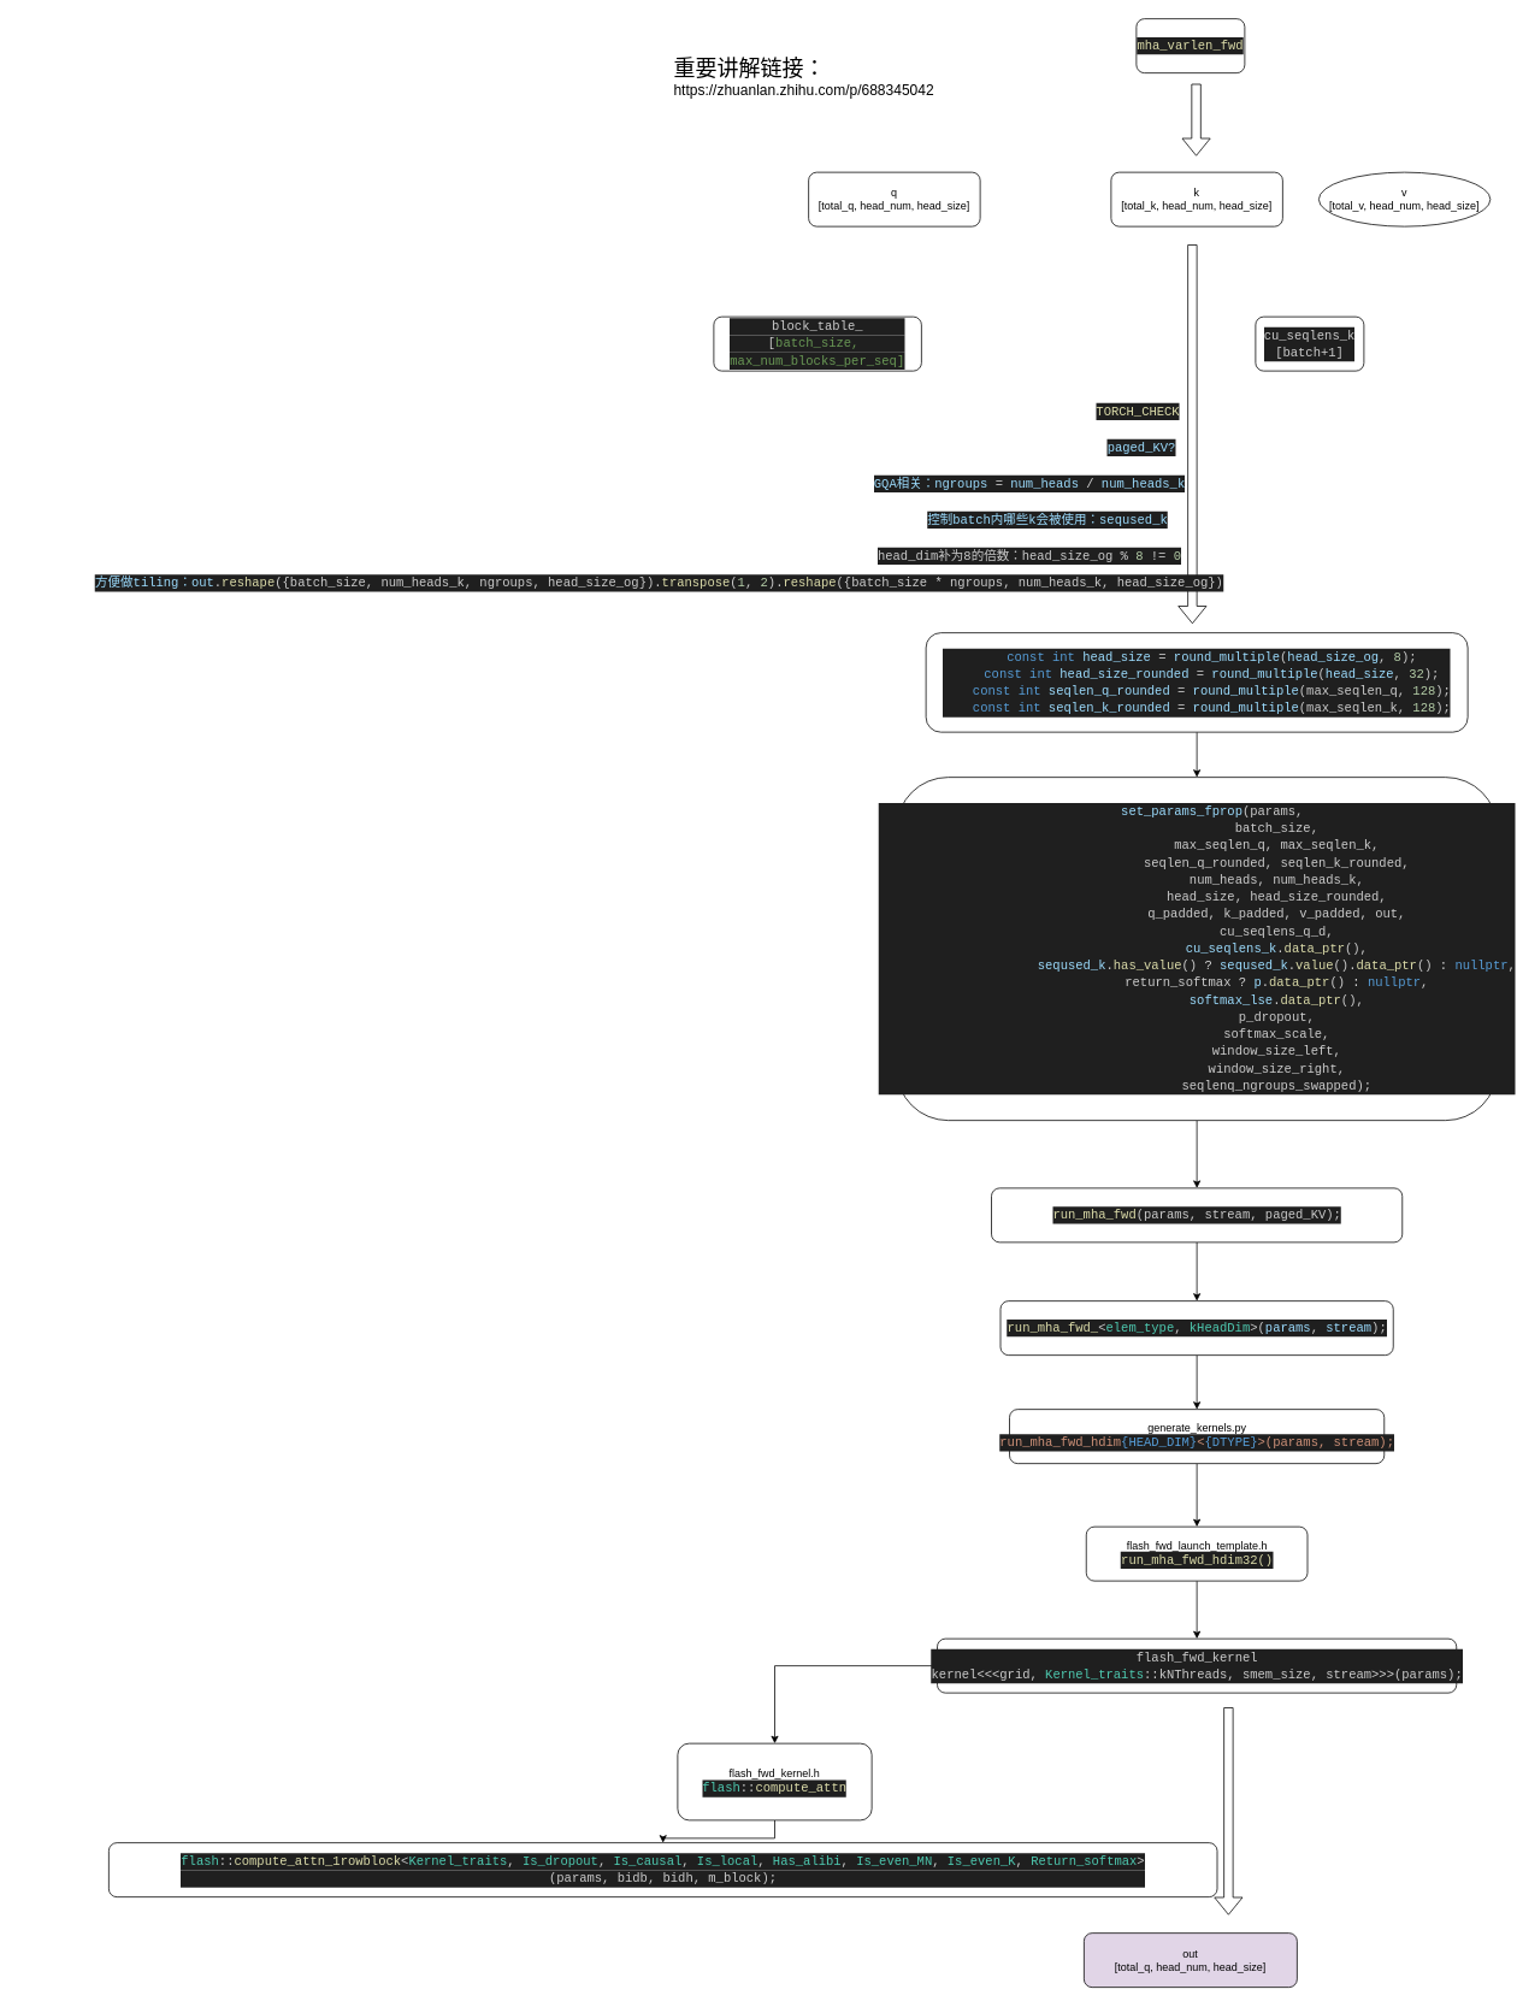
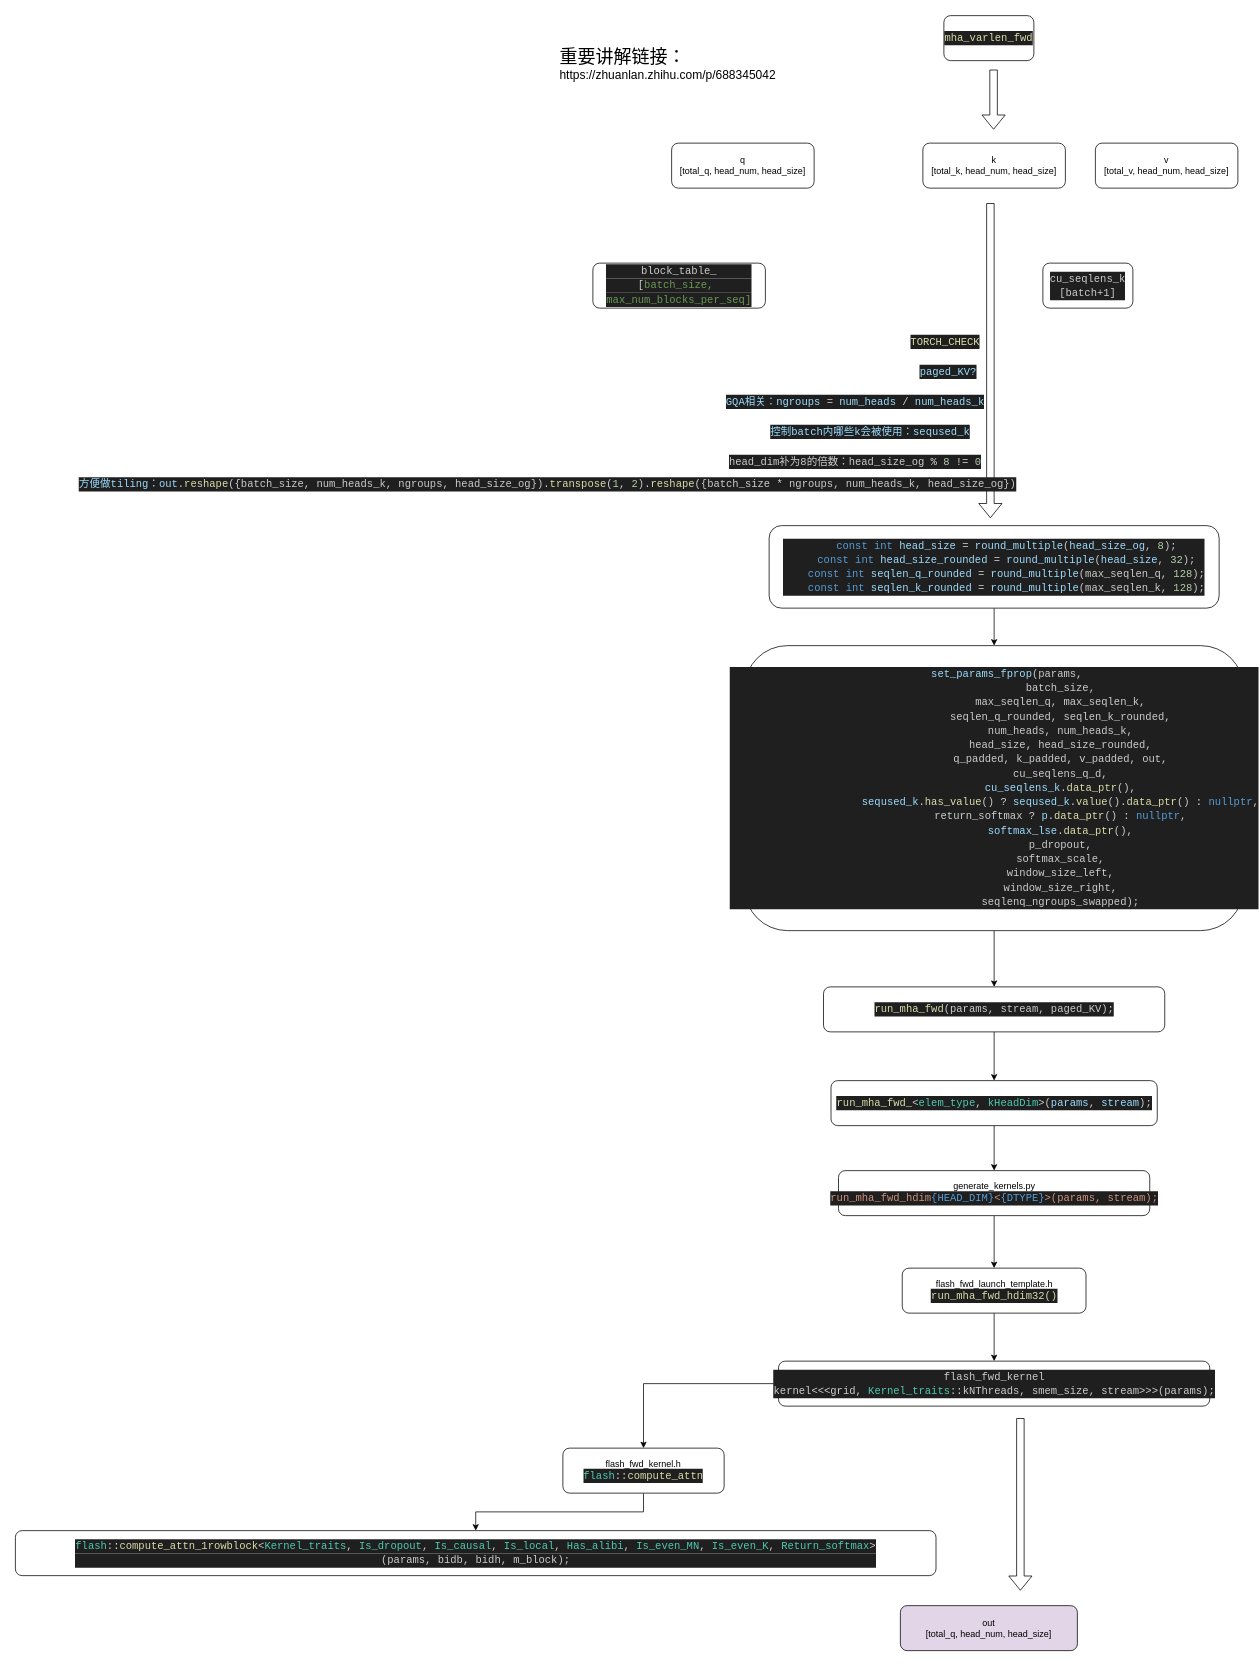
- <mxCell id="3" value="&lt;div&gt;v&lt;/div&gt;&lt;div&gt;[total_v, head_num, head_size]&lt;/div&gt;" style="ellipse;whiteSpace=wrap;html=1;" parent="1" vertex="1"><mxGeometry x="1460" y="190" width="190" height="60" as="geometry" /></mxCell>
+ <mxCell id="3" value="&lt;div&gt;v&lt;/div&gt;&lt;div&gt;[total_v, head_num, head_size]&lt;/div&gt;" style="rounded=1;whiteSpace=wrap;html=1;" parent="1" vertex="1"><mxGeometry x="1460" y="190" width="190" height="60" as="geometry" /></mxCell>
- <mxCell id="31" value="flash_fwd_kernel.h&lt;div&gt;&lt;div style=&quot;color: rgb(204, 204, 204); background-color: rgb(31, 31, 31); font-family: Consolas, &amp;quot;Courier New&amp;quot;, monospace; font-size: 14px; line-height: 19px; white-space: pre;&quot;&gt;&lt;span style=&quot;color: #4ec9b0;&quot;&gt;flash&lt;/span&gt;::&lt;span style=&quot;color: #dcdcaa;&quot;&gt;compute_attn&lt;/span&gt;&lt;/div&gt;&lt;/div&gt;" style="whiteSpace=wrap;html=1;rounded=1;" parent="1" vertex="1"><mxGeometry x="750" y="1930" width="215" height="85" as="geometry" /></mxCell>
+ <mxCell id="31" value="flash_fwd_kernel.h&lt;div&gt;&lt;div style=&quot;color: rgb(204, 204, 204); background-color: rgb(31, 31, 31); font-family: Consolas, &amp;quot;Courier New&amp;quot;, monospace; font-size: 14px; line-height: 19px; white-space: pre;&quot;&gt;&lt;span style=&quot;color: #4ec9b0;&quot;&gt;flash&lt;/span&gt;::&lt;span style=&quot;color: #dcdcaa;&quot;&gt;compute_attn&lt;/span&gt;&lt;/div&gt;&lt;/div&gt;" style="whiteSpace=wrap;html=1;rounded=1;" parent="1" vertex="1"><mxGeometry x="750" y="1930" width="215" height="60" as="geometry" /></mxCell>
- <mxCell id="32" value="&lt;div style=&quot;color: rgb(204, 204, 204); background-color: rgb(31, 31, 31); font-family: Consolas, &amp;quot;Courier New&amp;quot;, monospace; font-size: 14px; line-height: 19px; white-space: pre;&quot;&gt;&lt;span style=&quot;color: #4ec9b0;&quot;&gt;flash&lt;/span&gt;::&lt;span style=&quot;color: #dcdcaa;&quot;&gt;compute_attn_1rowblock&lt;/span&gt;&amp;lt;&lt;span style=&quot;color: #4ec9b0;&quot;&gt;Kernel_traits&lt;/span&gt;, &lt;span style=&quot;color: #4ec9b0;&quot;&gt;Is_dropout&lt;/span&gt;, &lt;span style=&quot;color: #4ec9b0;&quot;&gt;Is_causal&lt;/span&gt;, &lt;span style=&quot;color: #4ec9b0;&quot;&gt;Is_local&lt;/span&gt;, &lt;span style=&quot;color: #4ec9b0;&quot;&gt;Has_alibi&lt;/span&gt;, &lt;span style=&quot;color: #4ec9b0;&quot;&gt;Is_even_MN&lt;/span&gt;, &lt;span style=&quot;color: #4ec9b0;&quot;&gt;Is_even_K&lt;/span&gt;, &lt;span style=&quot;color: #4ec9b0;&quot;&gt;Return_softmax&lt;/span&gt;&amp;gt;&lt;/div&gt;&lt;div style=&quot;color: rgb(204, 204, 204); background-color: rgb(31, 31, 31); font-family: Consolas, &amp;quot;Courier New&amp;quot;, monospace; font-size: 14px; line-height: 19px; white-space: pre;&quot;&gt;(params, bidb, bidh, m_block);&lt;/div&gt;" style="whiteSpace=wrap;html=1;rounded=1;" parent="1" vertex="1"><mxGeometry x="120" y="2040" width="1227.5" height="60" as="geometry" /></mxCell>
+ <mxCell id="32" value="&lt;div style=&quot;color: rgb(204, 204, 204); background-color: rgb(31, 31, 31); font-family: Consolas, &amp;quot;Courier New&amp;quot;, monospace; font-size: 14px; line-height: 19px; white-space: pre;&quot;&gt;&lt;span style=&quot;color: #4ec9b0;&quot;&gt;flash&lt;/span&gt;::&lt;span style=&quot;color: #dcdcaa;&quot;&gt;compute_attn_1rowblock&lt;/span&gt;&amp;lt;&lt;span style=&quot;color: #4ec9b0;&quot;&gt;Kernel_traits&lt;/span&gt;, &lt;span style=&quot;color: #4ec9b0;&quot;&gt;Is_dropout&lt;/span&gt;, &lt;span style=&quot;color: #4ec9b0;&quot;&gt;Is_causal&lt;/span&gt;, &lt;span style=&quot;color: #4ec9b0;&quot;&gt;Is_local&lt;/span&gt;, &lt;span style=&quot;color: #4ec9b0;&quot;&gt;Has_alibi&lt;/span&gt;, &lt;span style=&quot;color: #4ec9b0;&quot;&gt;Is_even_MN&lt;/span&gt;, &lt;span style=&quot;color: #4ec9b0;&quot;&gt;Is_even_K&lt;/span&gt;, &lt;span style=&quot;color: #4ec9b0;&quot;&gt;Return_softmax&lt;/span&gt;&amp;gt;&lt;/div&gt;&lt;div style=&quot;color: rgb(204, 204, 204); background-color: rgb(31, 31, 31); font-family: Consolas, &amp;quot;Courier New&amp;quot;, monospace; font-size: 14px; line-height: 19px; white-space: pre;&quot;&gt;(params, bidb, bidh, m_block);&lt;/div&gt;" style="whiteSpace=wrap;html=1;rounded=1;" parent="1" vertex="1"><mxGeometry x="20" y="2040" width="1227.5" height="60" as="geometry" /></mxCell>
